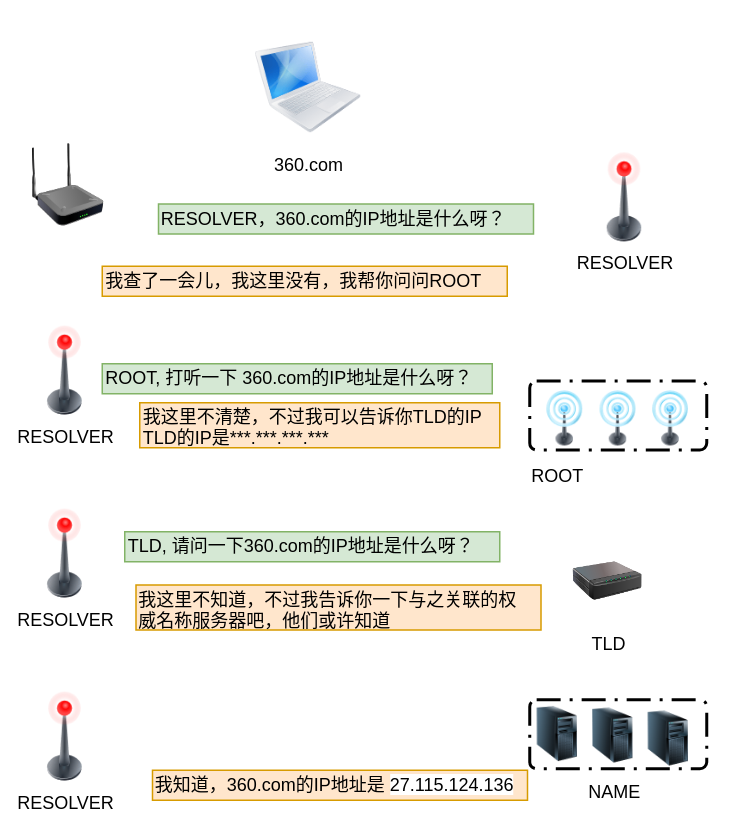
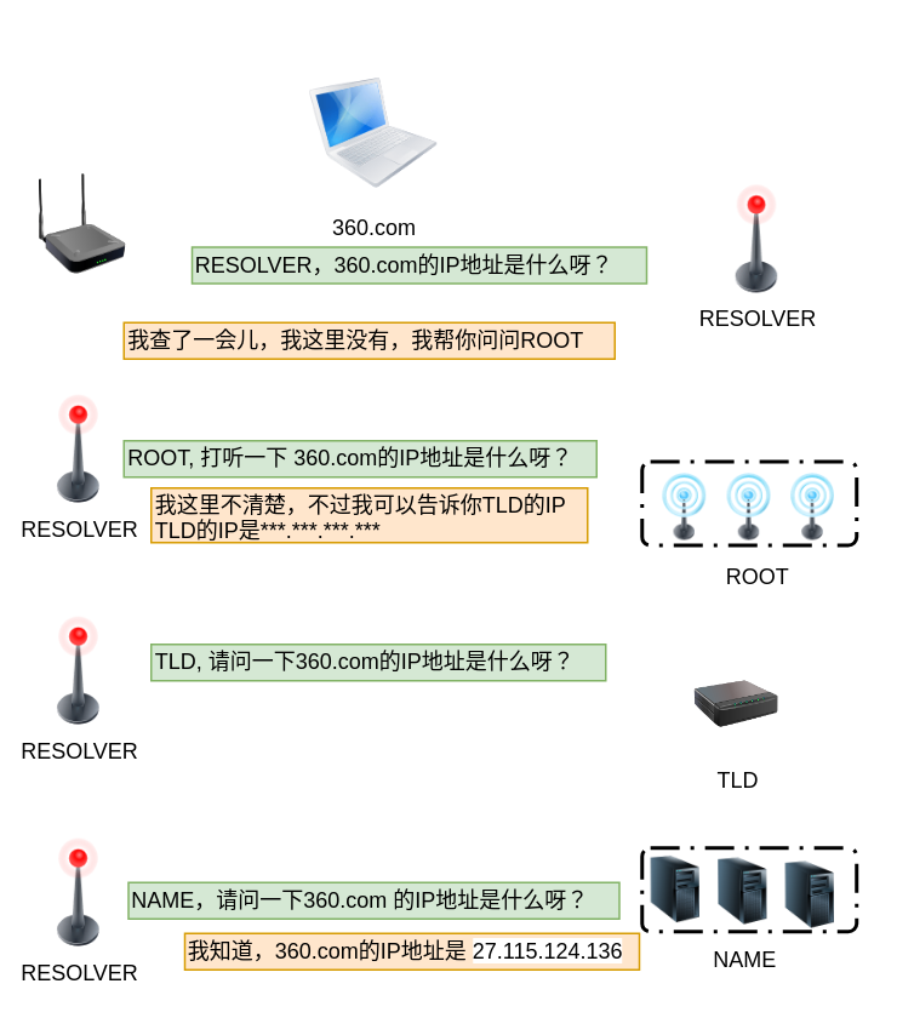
- <mxCell id="2" value="360.com" style="image;html=1;labelBackgroundColor=#ffffff;image=img/lib/clip_art/computers/MacBook_128x128.png" parent="1" vertex="1"><mxGeometry x="170" y="20.5" width="70" height="75" as="geometry" /></mxCell>
+ <mxCell id="2" value="360.com" style="image;html=1;labelBackgroundColor=#ffffff;image=img/lib/clip_art/computers/MacBook_128x128.png" parent="1" vertex="1"><mxGeometry x="170" y="35.5" width="70" height="75" as="geometry" /></mxCell>
- <mxCell id="11" value="我这里不清楚，不过我可以告诉你TLD的IP&lt;br&gt;TLD的IP是***.***.***.***" style="text;html=1;resizable=0;points=[];autosize=1;align=left;verticalAlign=top;spacingTop=-4;fillColor=#ffe6cc;strokeColor=#d79b00;" parent="1" vertex="1"><mxGeometry x="92.5" y="268" width="240" height="30" as="geometry" /></mxCell>
+ <mxCell id="11" value="我这里不清楚，不过我可以告诉你TLD的IP&lt;br&gt;TLD的IP是***.***.***.***" style="text;html=1;resizable=0;points=[];autosize=1;align=left;verticalAlign=top;spacingTop=-4;fillColor=#ffe6cc;strokeColor=#d79b00;" parent="1" vertex="1"><mxGeometry x="82.5" y="268" width="240" height="30" as="geometry" /></mxCell>
- <mxCell id="20" value="ROOT" style="text;html=1;resizable=0;points=[];autosize=1;align=left;verticalAlign=top;spacingTop=-4;" parent="1" vertex="1"><mxGeometry x="351.5" y="307" width="50" height="20" as="geometry" /></mxCell>
+ <mxCell id="20" value="ROOT" style="text;html=1;resizable=0;points=[];autosize=1;align=left;verticalAlign=top;spacingTop=-4;" parent="1" vertex="1"><mxGeometry x="396.5" y="307" width="50" height="20" as="geometry" /></mxCell>
- <mxCell id="12" value="我这里不知道，不过我告诉你一下与之关联的权&lt;br&gt;威名称服务器吧，他们或许知道" style="text;html=1;resizable=0;points=[];autosize=1;align=left;verticalAlign=top;spacingTop=-4;fillColor=#ffe6cc;strokeColor=#d79b00;" parent="1" vertex="1"><mxGeometry x="90" y="389.5" width="270" height="30" as="geometry" /></mxCell>
+ <mxCell id="16" value="NAME，请问一下360.com 的IP地址是什么呀？" style="text;html=1;resizable=0;points=[];autosize=1;align=left;verticalAlign=top;spacingTop=-4;fillColor=#d5e8d4;strokeColor=#82b366;" parent="1" vertex="1"><mxGeometry x="70" y="485" width="270" height="20" as="geometry" /></mxCell>
